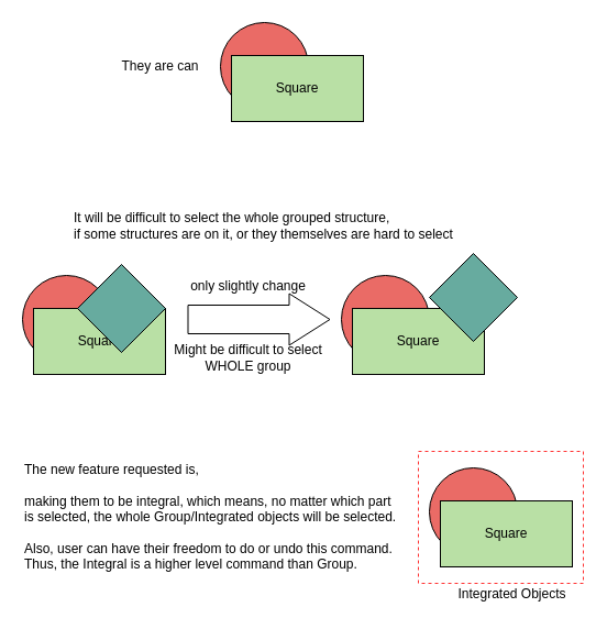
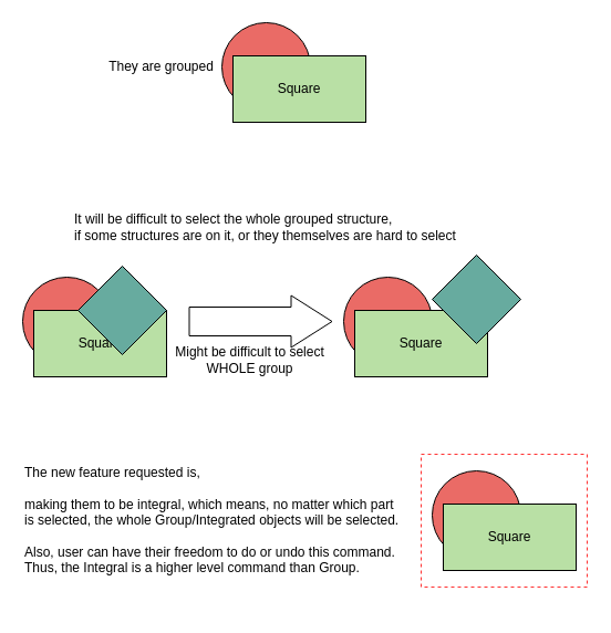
- <mxCell id="5" value="They are can" style="text;html=1;align=center;verticalAlign=middle;resizable=0;points=[];autosize=1;" vertex="1" parent="1"><mxGeometry x="90" y="50" width="110" height="20" as="geometry" /></mxCell>
+ <mxCell id="5" value="They are grouped" style="text;html=1;align=center;verticalAlign=middle;resizable=0;points=[];autosize=1;" vertex="1" parent="1"><mxGeometry x="90" y="50" width="110" height="20" as="geometry" /></mxCell>
- <mxCell id="16" value="only slightly change" style="text;html=1;align=center;verticalAlign=middle;resizable=0;points=[];autosize=1;" vertex="1" parent="1"><mxGeometry x="165" y="250" width="120" height="20" as="geometry" /></mxCell>
- <mxCell id="24" value="Integrated Objects" style="text;html=1;align=center;verticalAlign=middle;resizable=0;points=[];autosize=1;" vertex="1" parent="19"><mxGeometry x="20" y="105" width="110" height="20" as="geometry" /></mxCell>
